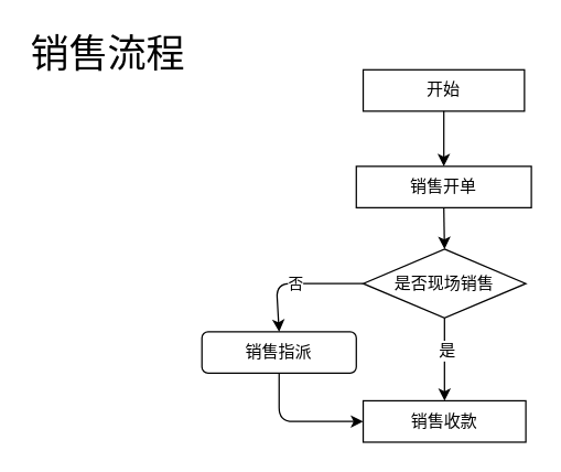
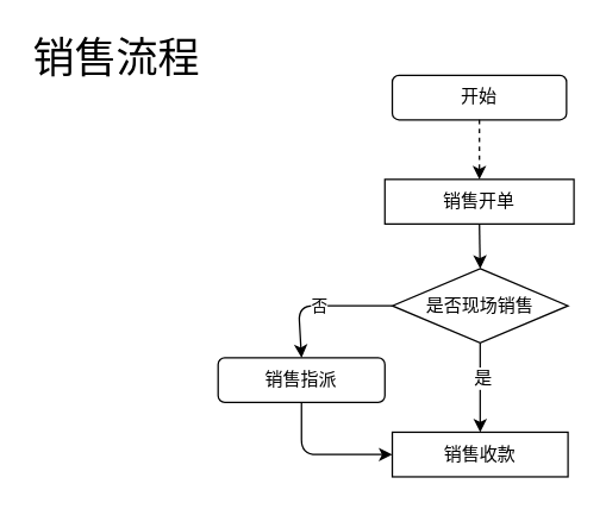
- <mxCell id="2" value="开始" style="whiteSpace=wrap;html=1;rounded=0;" vertex="1" parent="1"><mxGeometry x="263" y="50" width="117" height="30" as="geometry" /></mxCell>
+ <mxCell id="2" value="开始" style="rounded=1;whiteSpace=wrap;html=1;" vertex="1" parent="1"><mxGeometry x="263" y="50" width="117" height="30" as="geometry" /></mxCell>
- <mxCell id="5" value="" style="endArrow=classic;html=1;exitX=0.5;exitY=1;exitDx=0;exitDy=0;" edge="1" parent="1" source="2" target="4"><mxGeometry width="50" height="50" relative="1" as="geometry"><mxPoint x="440" y="120" as="sourcePoint" /><mxPoint x="490" y="70" as="targetPoint" /></mxGeometry></mxCell>
+ <mxCell id="5" value="" style="endArrow=classic;html=1;exitX=0.5;exitY=1;exitDx=0;exitDy=0;dashed=1;" edge="1" parent="1" source="2" target="4"><mxGeometry width="50" height="50" relative="1" as="geometry"><mxPoint x="440" y="120" as="sourcePoint" /><mxPoint x="490" y="70" as="targetPoint" /></mxGeometry></mxCell>
